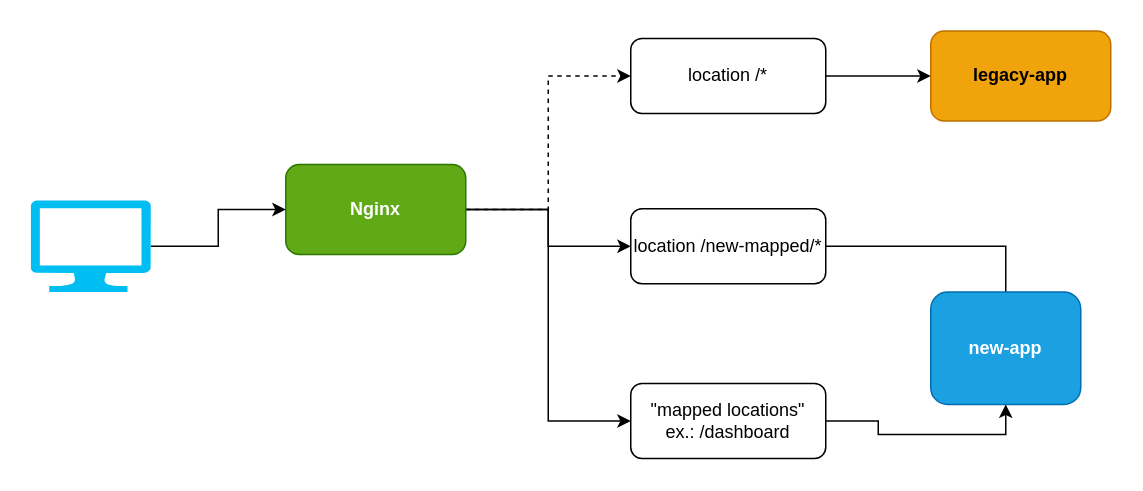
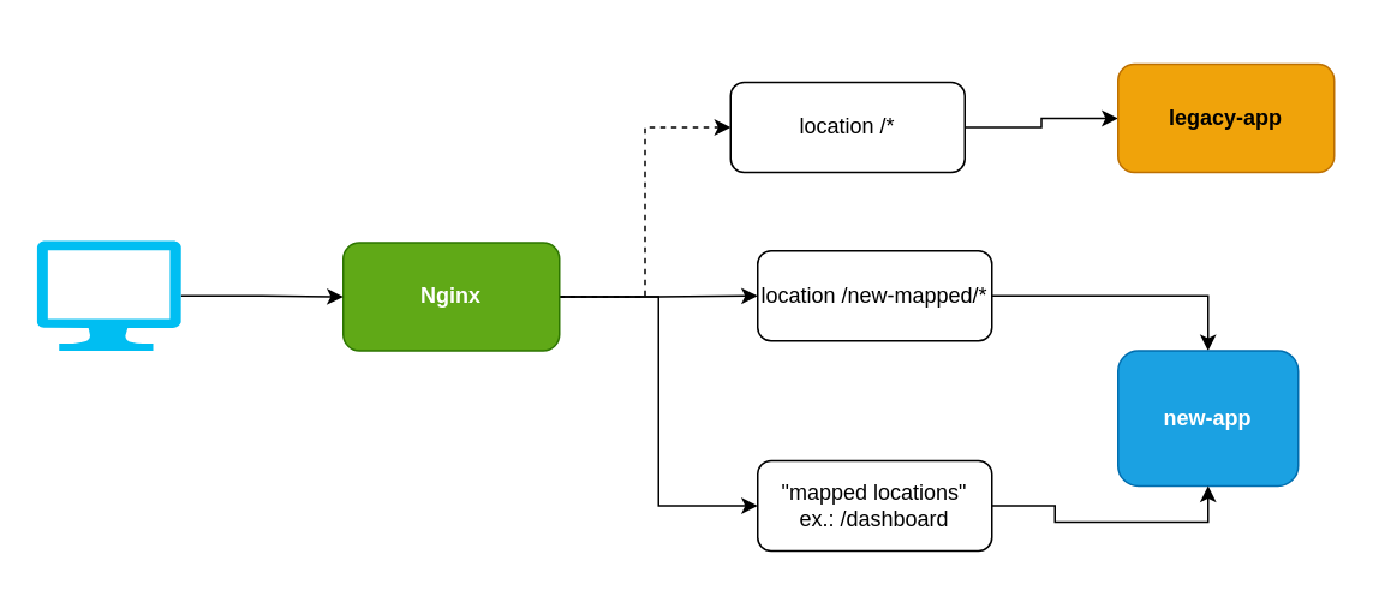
- <mxCell id="7" value="location /*" style="rounded=1;whiteSpace=wrap;html=1;" vertex="1" parent="1"><mxGeometry x="420" y="25" width="130" height="50" as="geometry" /></mxCell>
+ <mxCell id="7" value="location /*" style="rounded=1;whiteSpace=wrap;html=1;" vertex="1" parent="1"><mxGeometry x="405" y="45" width="130" height="50" as="geometry" /></mxCell>
- <mxCell id="8" value="legacy-app" style="rounded=1;whiteSpace=wrap;html=1;fillColor=#f0a30a;fontColor=#000000;strokeColor=#BD7000;fontStyle=1" vertex="1" parent="1"><mxGeometry x="620" y="20" width="120" height="60" as="geometry" /></mxCell>
+ <mxCell id="8" value="legacy-app" style="rounded=1;whiteSpace=wrap;html=1;fillColor=#f0a30a;fontColor=#000000;strokeColor=#BD7000;fontStyle=1" vertex="1" parent="1"><mxGeometry x="620" y="35" width="120" height="60" as="geometry" /></mxCell>
- <mxCell id="5" value="Nginx" style="rounded=1;whiteSpace=wrap;html=1;fillColor=#60a917;fontColor=#ffffff;strokeColor=#2D7600;fontStyle=1" vertex="1" parent="1"><mxGeometry x="190" y="109" width="120" height="60" as="geometry" /></mxCell>
+ <mxCell id="5" value="Nginx" style="rounded=1;whiteSpace=wrap;html=1;fillColor=#60a917;fontColor=#ffffff;strokeColor=#2D7600;fontStyle=1" vertex="1" parent="1"><mxGeometry x="190" y="134" width="120" height="60" as="geometry" /></mxCell>
- <mxCell id="9" style="edgeStyle=orthogonalEdgeStyle;rounded=0;orthogonalLoop=1;jettySize=auto;html=1;entryX=0.5;entryY=0;entryDx=0;entryDy=0;endArrow=none;" edge="1" parent="1" source="10" target="11"><mxGeometry relative="1" as="geometry" /></mxCell>
+ <mxCell id="9" style="edgeStyle=orthogonalEdgeStyle;rounded=0;orthogonalLoop=1;jettySize=auto;html=1;entryX=0.5;entryY=0;entryDx=0;entryDy=0;" edge="1" parent="1" source="10" target="11"><mxGeometry relative="1" as="geometry" /></mxCell>
